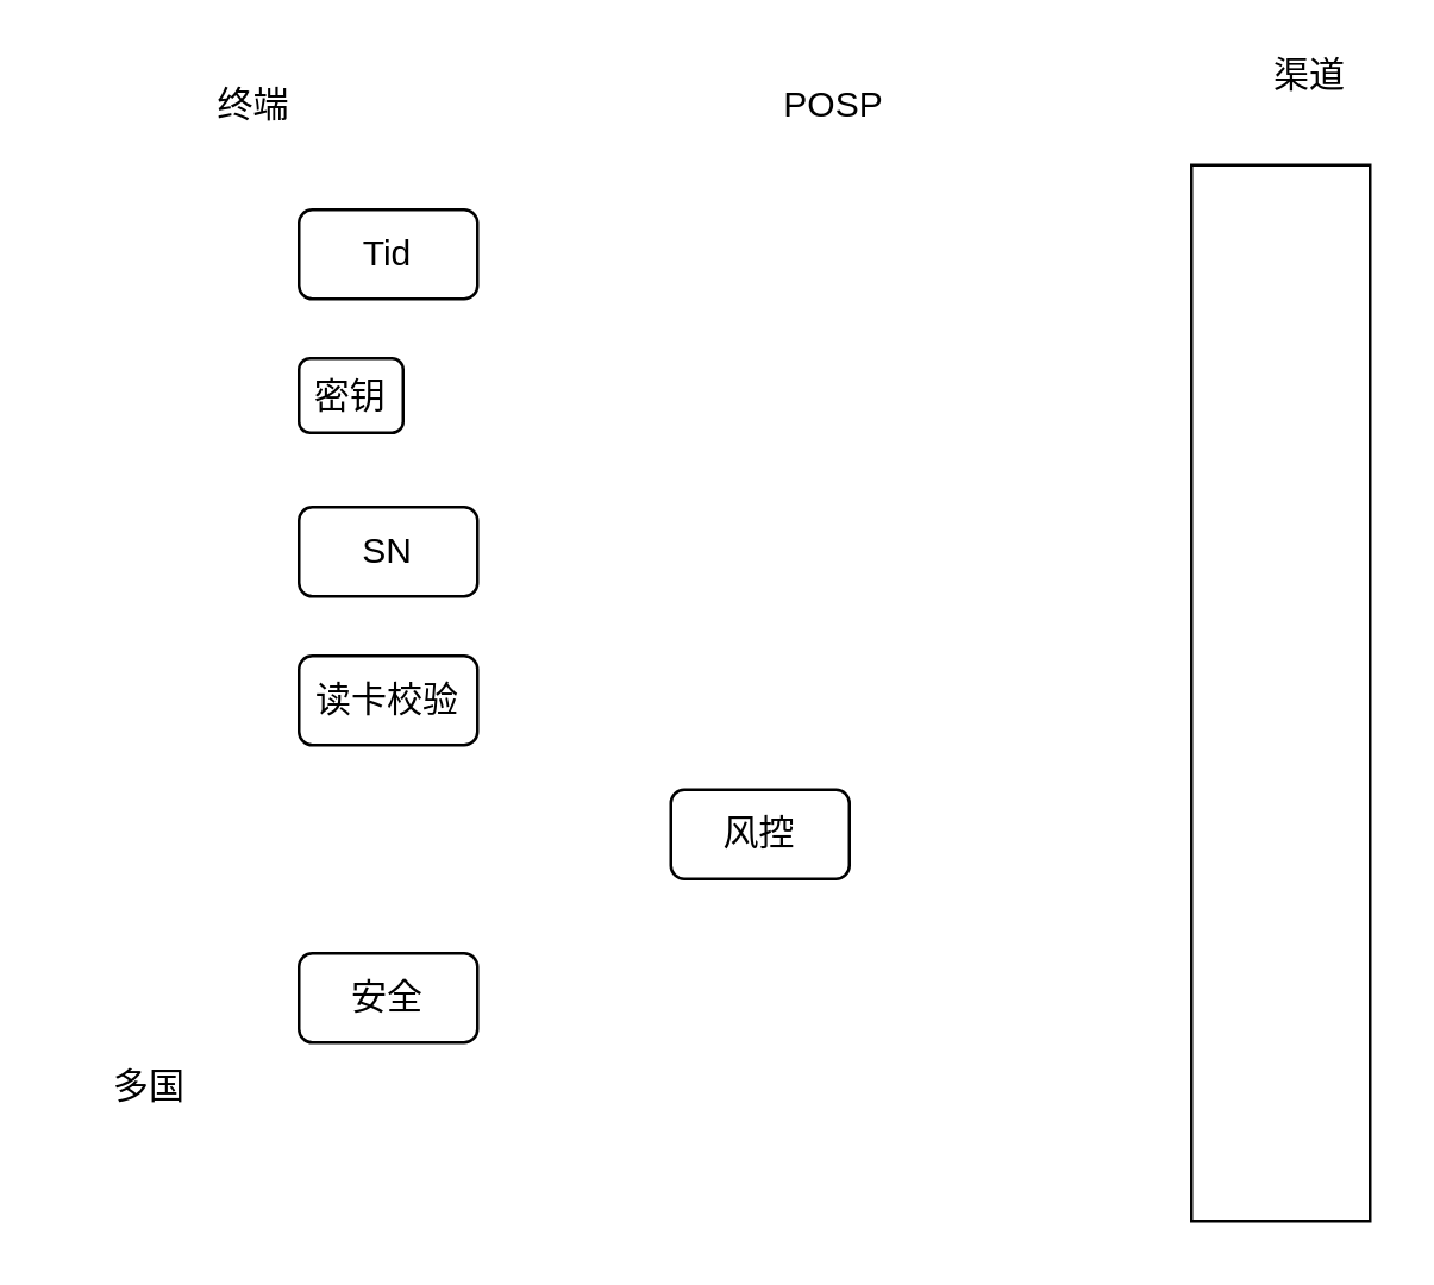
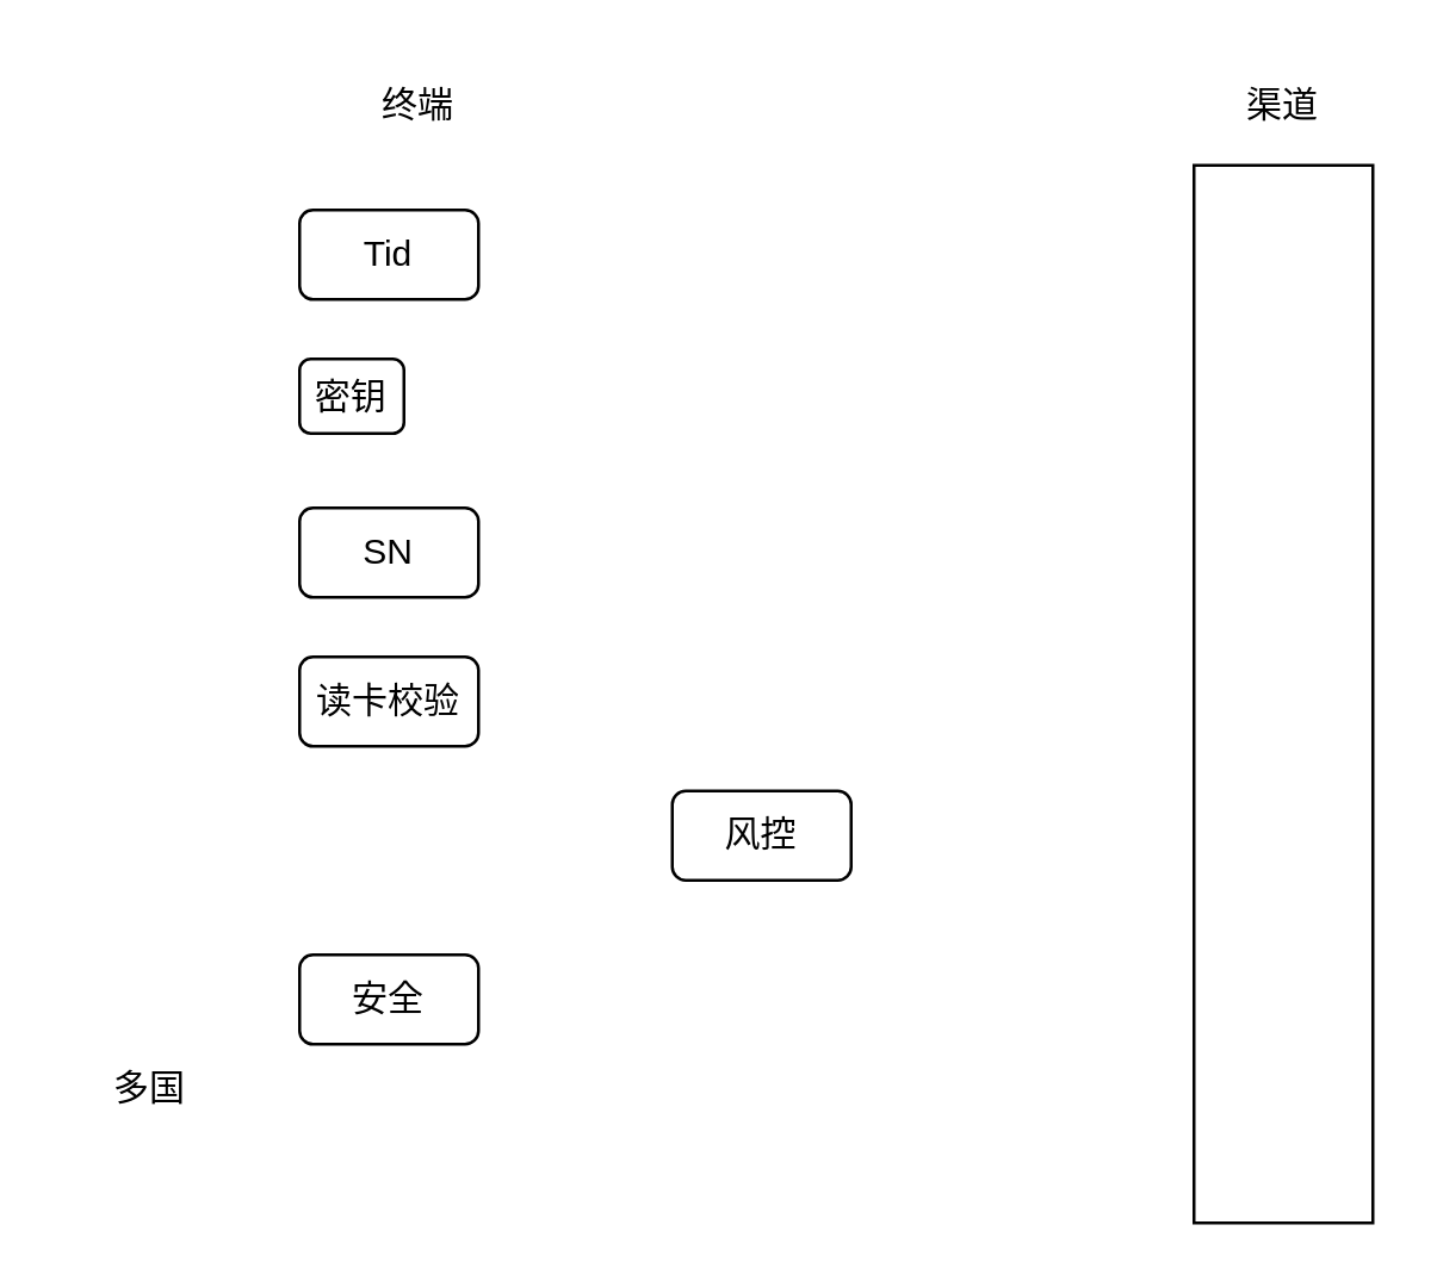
- <mxCell id="4" value="渠道" style="text;html=1;strokeColor=none;fillColor=none;align=center;verticalAlign=middle;whiteSpace=wrap;rounded=0;" vertex="1" parent="1"><mxGeometry x="410" y="10" width="60" height="30" as="geometry" /></mxCell>
+ <mxCell id="4" value="渠道" style="text;html=1;strokeColor=none;fillColor=none;align=center;verticalAlign=middle;whiteSpace=wrap;rounded=0;" vertex="1" parent="1"><mxGeometry x="400" y="20" width="60" height="30" as="geometry" /></mxCell>
- <mxCell id="2" value="终端" style="text;html=1;strokeColor=none;fillColor=none;align=center;verticalAlign=middle;whiteSpace=wrap;rounded=0;" vertex="1" parent="1"><mxGeometry x="55" y="20" width="60" height="30" as="geometry" /></mxCell>
+ <mxCell id="2" value="终端" style="text;html=1;strokeColor=none;fillColor=none;align=center;verticalAlign=middle;whiteSpace=wrap;rounded=0;" vertex="1" parent="1"><mxGeometry x="110" y="20" width="60" height="30" as="geometry" /></mxCell>
- <mxCell id="3" value="POSP" style="text;html=1;strokeColor=none;fillColor=none;align=center;verticalAlign=middle;whiteSpace=wrap;rounded=0;" vertex="1" parent="1"><mxGeometry x="250" y="20" width="60" height="30" as="geometry" /></mxCell>
